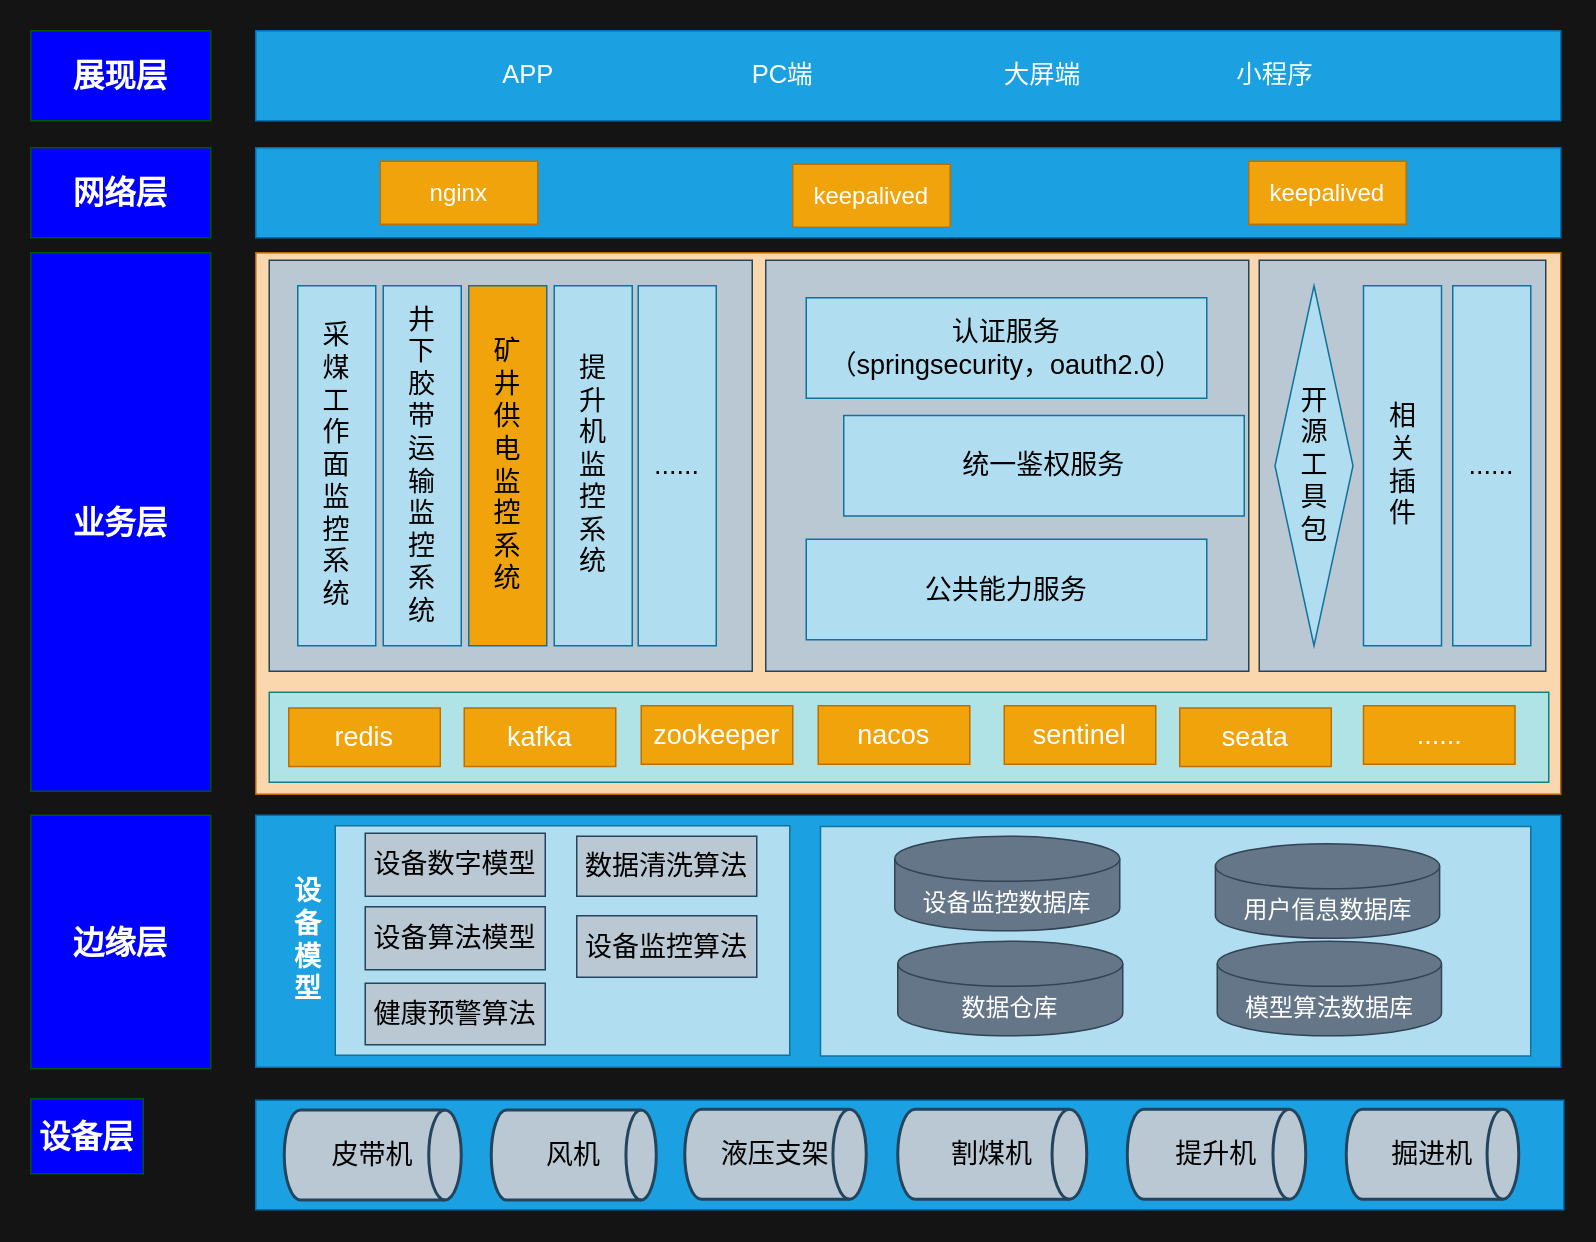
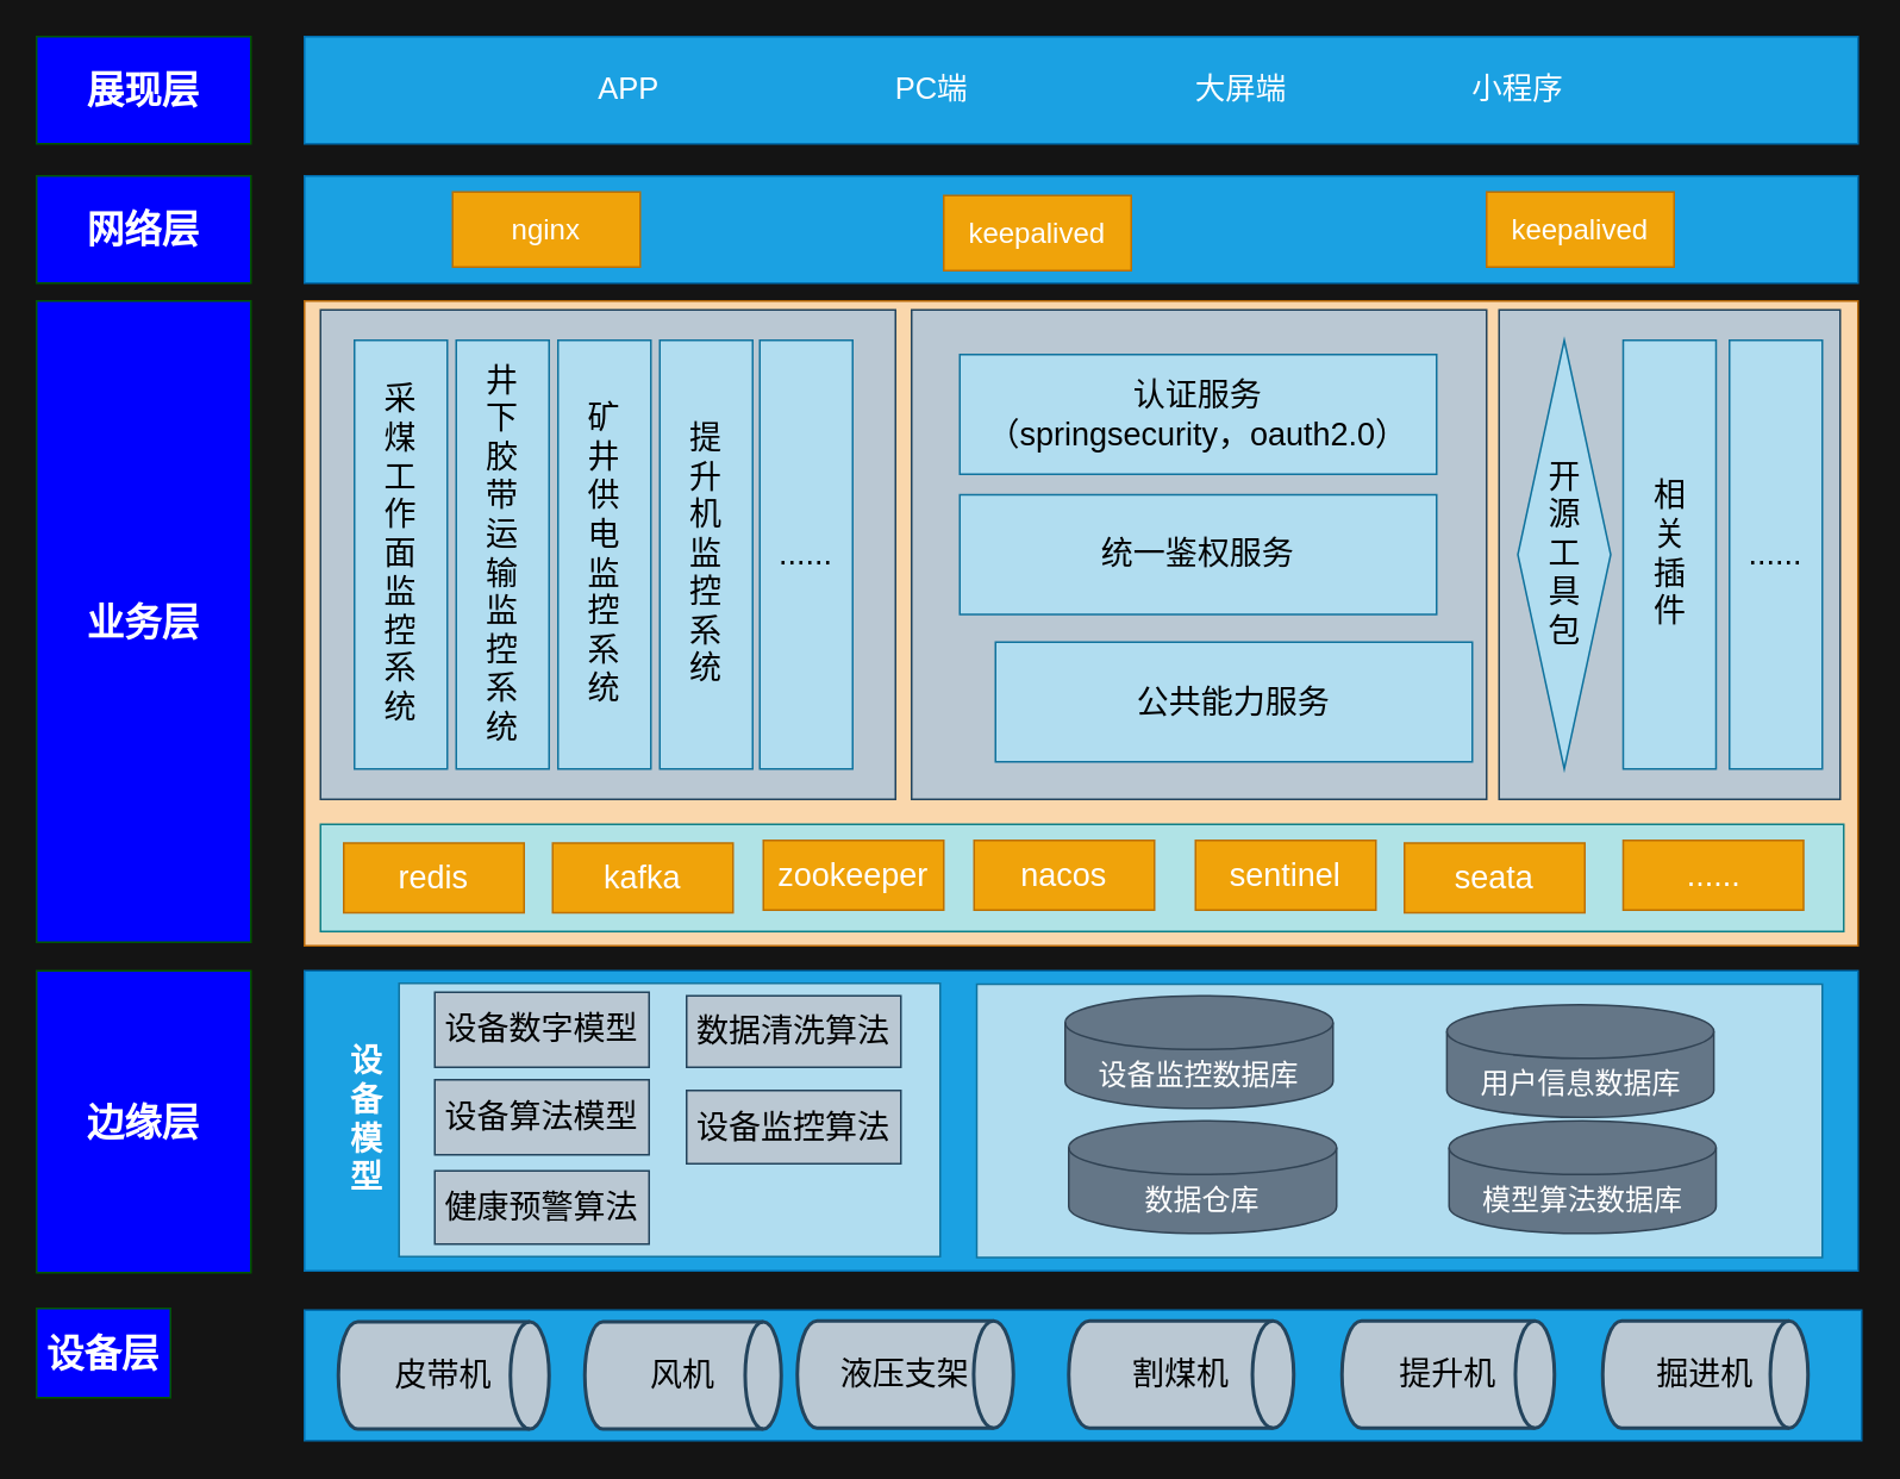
- <mxCell id="16" value="&lt;span style=&quot;font-size: 18px&quot;&gt;矿&lt;br&gt;井&lt;br&gt;供&lt;br&gt;电&lt;br&gt;监&lt;br&gt;控&lt;br&gt;系&lt;br&gt;统&lt;/span&gt;" style="rounded=0;whiteSpace=wrap;html=1;fillColor=#f0a30a;strokeColor=#10739e;" vertex="1" parent="1"><mxGeometry x="312" y="190" width="52" height="240" as="geometry" /></mxCell>
+ <mxCell id="16" value="&lt;span style=&quot;font-size: 18px&quot;&gt;矿&lt;br&gt;井&lt;br&gt;供&lt;br&gt;电&lt;br&gt;监&lt;br&gt;控&lt;br&gt;系&lt;br&gt;统&lt;/span&gt;" style="rounded=0;whiteSpace=wrap;html=1;fillColor=#b1ddf0;strokeColor=#10739e;" vertex="1" parent="1"><mxGeometry x="312" y="190" width="52" height="240" as="geometry" /></mxCell>
- <mxCell id="21" value="&lt;span style=&quot;font-size: 18px&quot;&gt;统一鉴权服务&lt;/span&gt;" style="rounded=0;whiteSpace=wrap;html=1;fillColor=#b1ddf0;strokeColor=#10739e;" vertex="1" parent="1"><mxGeometry x="562" y="276.5" width="267" height="67" as="geometry" /></mxCell>
+ <mxCell id="21" value="&lt;span style=&quot;font-size: 18px&quot;&gt;统一鉴权服务&lt;/span&gt;" style="rounded=0;whiteSpace=wrap;html=1;fillColor=#b1ddf0;strokeColor=#10739e;" vertex="1" parent="1"><mxGeometry x="537" y="276.5" width="267" height="67" as="geometry" /></mxCell>
- <mxCell id="22" value="&lt;span style=&quot;font-size: 18px&quot;&gt;公共能力服务&lt;/span&gt;" style="rounded=0;whiteSpace=wrap;html=1;fillColor=#b1ddf0;strokeColor=#10739e;" vertex="1" parent="1"><mxGeometry x="537" y="359" width="267" height="67" as="geometry" /></mxCell>
+ <mxCell id="22" value="&lt;span style=&quot;font-size: 18px&quot;&gt;公共能力服务&lt;/span&gt;" style="rounded=0;whiteSpace=wrap;html=1;fillColor=#b1ddf0;strokeColor=#10739e;" vertex="1" parent="1"><mxGeometry x="557" y="359" width="267" height="67" as="geometry" /></mxCell>
- <mxCell id="50" value="&lt;span style=&quot;font-size: 18px&quot;&gt;液压支架&lt;/span&gt;" style="strokeWidth=2;html=1;shape=mxgraph.flowchart.direct_data;whiteSpace=wrap;fillColor=#bac8d3;strokeColor=#23445d;" vertex="1" parent="1"><mxGeometry x="456" y="739" width="121" height="60" as="geometry" /></mxCell>
+ <mxCell id="50" value="&lt;span style=&quot;font-size: 18px&quot;&gt;液压支架&lt;/span&gt;" style="strokeWidth=2;html=1;shape=mxgraph.flowchart.direct_data;whiteSpace=wrap;fillColor=#bac8d3;strokeColor=#23445d;" vertex="1" parent="1"><mxGeometry x="446" y="739" width="121" height="60" as="geometry" /></mxCell>
